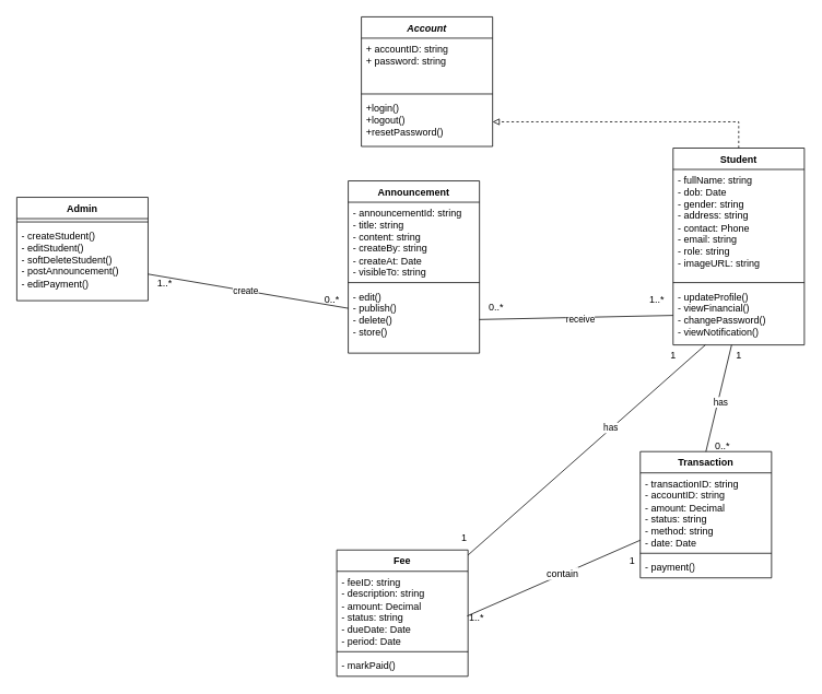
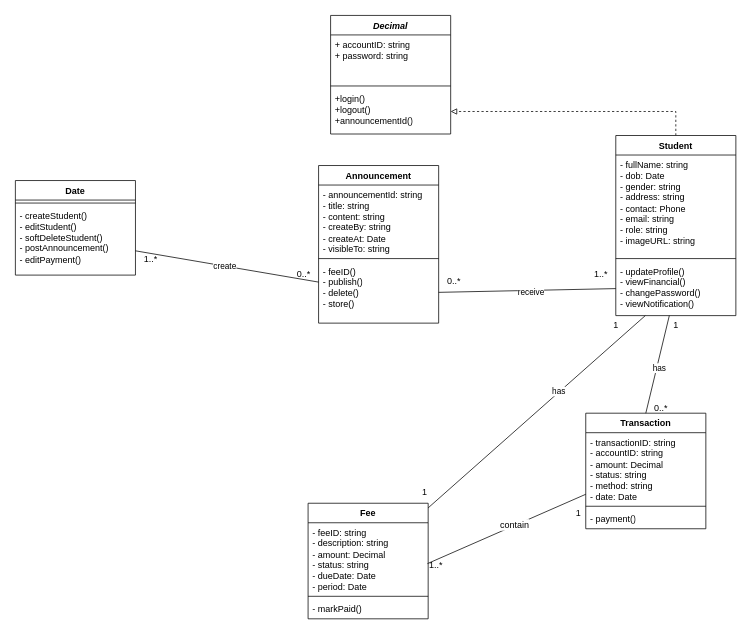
- <mxCell id="2" value="&lt;i&gt;Account&lt;/i&gt;" style="swimlane;fontStyle=1;align=center;verticalAlign=top;childLayout=stackLayout;horizontal=1;startSize=26;horizontalStack=0;resizeParent=1;resizeParentMax=0;resizeLast=0;collapsible=1;marginBottom=0;whiteSpace=wrap;html=1;" parent="1" vertex="1"><mxGeometry x="440" y="20" width="160" height="158" as="geometry" /></mxCell>
+ <mxCell id="2" value="&lt;i&gt;Decimal&lt;/i&gt;" style="swimlane;fontStyle=1;align=center;verticalAlign=top;childLayout=stackLayout;horizontal=1;startSize=26;horizontalStack=0;resizeParent=1;resizeParentMax=0;resizeLast=0;collapsible=1;marginBottom=0;whiteSpace=wrap;html=1;" parent="1" vertex="1"><mxGeometry x="440" y="20" width="160" height="158" as="geometry" /></mxCell>
- <mxCell id="5" value="+login()&lt;div&gt;+logout()&lt;/div&gt;&lt;div&gt;+resetPassword()&lt;/div&gt;" style="text;strokeColor=none;fillColor=none;align=left;verticalAlign=top;spacingLeft=4;spacingRight=4;overflow=hidden;rotatable=0;points=[[0,0.5],[1,0.5]];portConstraint=eastwest;whiteSpace=wrap;html=1;" parent="2" vertex="1"><mxGeometry y="98" width="160" height="60" as="geometry" /></mxCell>
+ <mxCell id="5" value="+login()&lt;div&gt;+logout()&lt;/div&gt;&lt;div&gt;+announcementId()&lt;/div&gt;" style="text;strokeColor=none;fillColor=none;align=left;verticalAlign=top;spacingLeft=4;spacingRight=4;overflow=hidden;rotatable=0;points=[[0,0.5],[1,0.5]];portConstraint=eastwest;whiteSpace=wrap;html=1;" parent="2" vertex="1"><mxGeometry y="98" width="160" height="60" as="geometry" /></mxCell>
- <mxCell id="6" value="Admin" style="swimlane;fontStyle=1;align=center;verticalAlign=top;childLayout=stackLayout;horizontal=1;startSize=26;horizontalStack=0;resizeParent=1;resizeParentMax=0;resizeLast=0;collapsible=1;marginBottom=0;whiteSpace=wrap;html=1;" parent="1" vertex="1"><mxGeometry x="20" y="240" width="160" height="126" as="geometry" /></mxCell>
+ <mxCell id="6" value="Date" style="swimlane;fontStyle=1;align=center;verticalAlign=top;childLayout=stackLayout;horizontal=1;startSize=26;horizontalStack=0;resizeParent=1;resizeParentMax=0;resizeLast=0;collapsible=1;marginBottom=0;whiteSpace=wrap;html=1;" parent="1" vertex="1"><mxGeometry x="20" y="240" width="160" height="126" as="geometry" /></mxCell>
- <mxCell id="17" value="- edit()&lt;div&gt;- publish()&lt;/div&gt;&lt;div&gt;- delete()&lt;/div&gt;&lt;div&gt;- store()&lt;/div&gt;" style="text;strokeColor=none;fillColor=none;align=left;verticalAlign=top;spacingLeft=4;spacingRight=4;overflow=hidden;rotatable=0;points=[[0,0.5],[1,0.5]];portConstraint=eastwest;whiteSpace=wrap;html=1;" parent="14" vertex="1"><mxGeometry y="128" width="160" height="82" as="geometry" /></mxCell>
+ <mxCell id="17" value="- feeID()&lt;div&gt;- publish()&lt;/div&gt;&lt;div&gt;- delete()&lt;/div&gt;&lt;div&gt;- store()&lt;/div&gt;" style="text;strokeColor=none;fillColor=none;align=left;verticalAlign=top;spacingLeft=4;spacingRight=4;overflow=hidden;rotatable=0;points=[[0,0.5],[1,0.5]];portConstraint=eastwest;whiteSpace=wrap;html=1;" parent="14" vertex="1"><mxGeometry y="128" width="160" height="82" as="geometry" /></mxCell>
